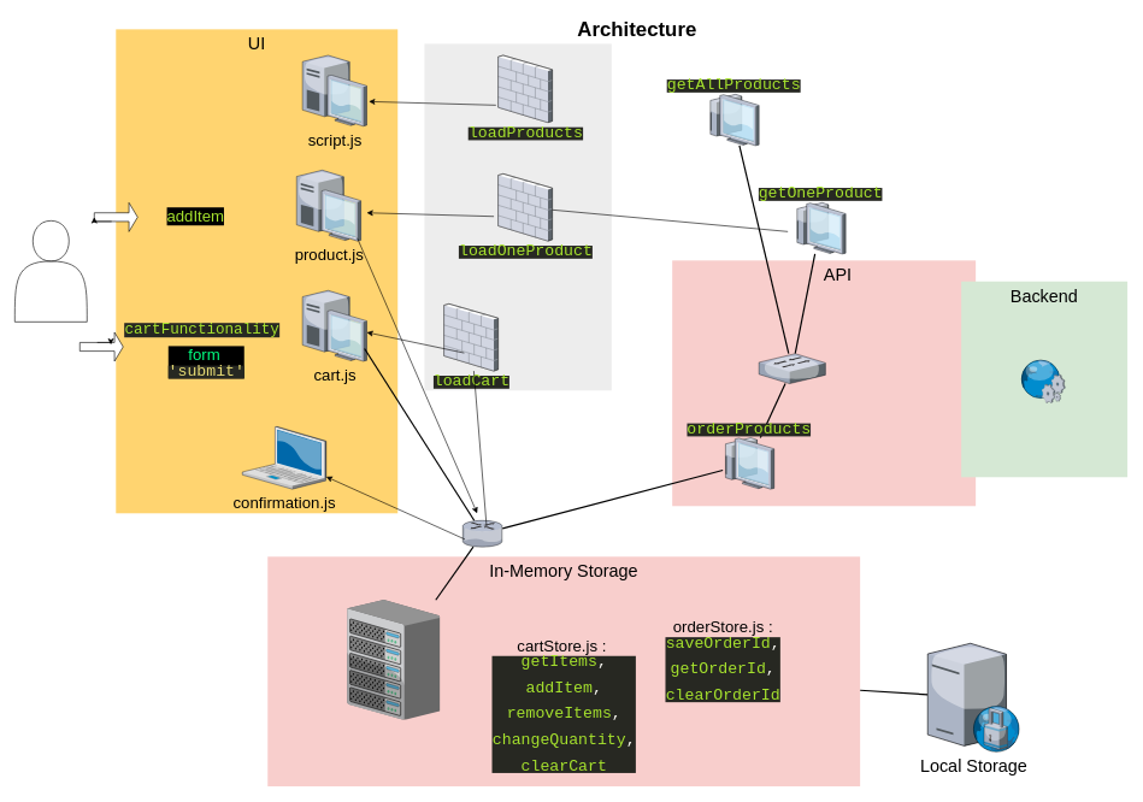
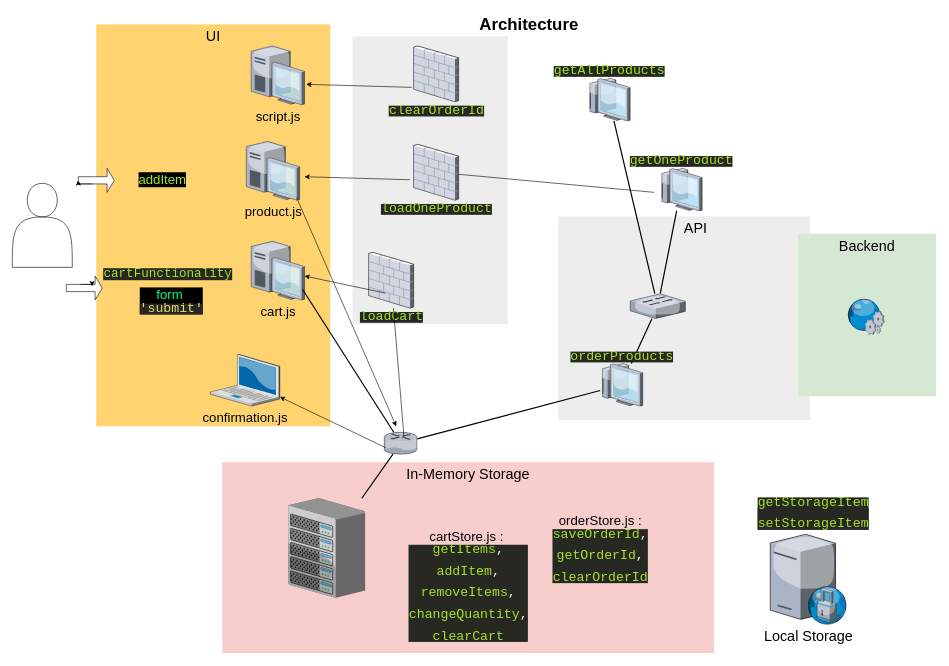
- <mxCell id="16" value="&lt;div style=&quot;color: rgb(248, 248, 242); background-color: rgb(39, 40, 34); font-family: Menlo, Monaco, &amp;quot;Courier New&amp;quot;, monospace; font-weight: normal; line-height: 18px; font-size: 22px;&quot;&gt;&lt;div&gt;&lt;font style=&quot;font-size: 22px;&quot;&gt;&lt;span style=&quot;color: #a6e22e;&quot;&gt;loadProducts&lt;/span&gt;&lt;/font&gt;&lt;/div&gt;&lt;/div&gt;" style="verticalLabelPosition=bottom;aspect=fixed;html=1;verticalAlign=top;strokeColor=none;shape=mxgraph.citrix.firewall;fillColor=#66B2FF;gradientColor=#0066CC;fontSize=14;" parent="1" vertex="1"><mxGeometry x="689" y="76" width="75" height="93" as="geometry" /></mxCell>
+ <mxCell id="16" value="&lt;div style=&quot;color: rgb(248, 248, 242); background-color: rgb(39, 40, 34); font-family: Menlo, Monaco, &amp;quot;Courier New&amp;quot;, monospace; font-weight: normal; line-height: 18px; font-size: 22px;&quot;&gt;&lt;div&gt;&lt;font style=&quot;font-size: 22px;&quot;&gt;&lt;span style=&quot;color: #a6e22e;&quot;&gt;clearOrderId&lt;/span&gt;&lt;/font&gt;&lt;/div&gt;&lt;/div&gt;" style="verticalLabelPosition=bottom;aspect=fixed;html=1;verticalAlign=top;strokeColor=none;shape=mxgraph.citrix.firewall;fillColor=#66B2FF;gradientColor=#0066CC;fontSize=14;" parent="1" vertex="1"><mxGeometry x="689" y="76" width="75" height="93" as="geometry" /></mxCell>
- <mxCell id="2" value="&lt;div style=&quot;font-size: 24px;&quot; align=&quot;center&quot;&gt;&lt;font style=&quot;font-size: 24px;&quot;&gt;&amp;nbsp;&amp;nbsp;&amp;nbsp;&amp;nbsp;&amp;nbsp; API&lt;/font&gt;&lt;/div&gt;" style="whiteSpace=wrap;html=1;fillColor=#f8cecc;fontSize=14;strokeColor=none;verticalAlign=top;align=center;" parent="1" vertex="1"><mxGeometry x="930" y="360" width="420" height="340" as="geometry" /></mxCell>
+ <mxCell id="2" value="&lt;div style=&quot;font-size: 24px;&quot; align=&quot;center&quot;&gt;&lt;font style=&quot;font-size: 24px;&quot;&gt;&amp;nbsp;&amp;nbsp;&amp;nbsp;&amp;nbsp;&amp;nbsp; API&lt;/font&gt;&lt;/div&gt;" style="whiteSpace=wrap;html=1;fillColor=#ededed;fontSize=14;strokeColor=none;verticalAlign=top;align=center;" parent="1" vertex="1"><mxGeometry x="930" y="360" width="420" height="340" as="geometry" /></mxCell>
- <mxCell id="7" value="&lt;div style=&quot;font-size: 22px;&quot;&gt;&lt;font style=&quot;font-size: 22px;&quot;&gt;confirmation.js&lt;/font&gt;&lt;/div&gt;&lt;div style=&quot;font-size: 22px;&quot;&gt;&lt;font style=&quot;font-size: 22px;&quot;&gt;&lt;br&gt;&lt;/font&gt;&lt;/div&gt;" style="verticalLabelPosition=bottom;aspect=fixed;html=1;verticalAlign=top;strokeColor=none;shape=mxgraph.citrix.laptop_2;fillColor=#66B2FF;gradientColor=#0066CC;fontSize=14;" parent="1" vertex="1"><mxGeometry x="335" y="590" width="116" height="86.5" as="geometry" /></mxCell>
+ <mxCell id="7" value="&lt;div style=&quot;font-size: 22px;&quot;&gt;&lt;font style=&quot;font-size: 22px;&quot;&gt;confirmation.js&lt;/font&gt;&lt;/div&gt;&lt;div style=&quot;font-size: 22px;&quot;&gt;&lt;font style=&quot;font-size: 22px;&quot;&gt;&lt;br&gt;&lt;/font&gt;&lt;/div&gt;" style="verticalLabelPosition=bottom;aspect=fixed;html=1;verticalAlign=top;strokeColor=none;shape=mxgraph.citrix.laptop_2;fillColor=#66B2FF;gradientColor=#0066CC;fontSize=14;" parent="1" vertex="1"><mxGeometry x="350" y="590" width="116" height="86.5" as="geometry" /></mxCell>
+ <mxCell id="42" value="&lt;div style=&quot;color: rgb(248, 248, 242); background-color: rgb(39, 40, 34); font-family: Menlo, Monaco, &amp;quot;Courier New&amp;quot;, monospace; font-weight: normal; line-height: 18px;&quot;&gt;&lt;div&gt;&lt;font style=&quot;font-size: 22px;&quot;&gt;&lt;span style=&quot;color: #a6e22e;&quot;&gt;getStorageItem&lt;br&gt;&lt;/span&gt;&lt;/font&gt;&lt;div style=&quot;color: rgb(248, 248, 242); background-color: rgb(39, 40, 34); font-family: Menlo, Monaco, &amp;quot;Courier New&amp;quot;, monospace; font-weight: normal; line-height: 18px;&quot;&gt;&lt;div&gt;&lt;font style=&quot;font-size: 22px;&quot;&gt;&lt;span style=&quot;color: #a6e22e;&quot;&gt;&lt;br&gt;setStorageItem&lt;/span&gt;&lt;/font&gt;&lt;/div&gt;&lt;/div&gt;&lt;font style=&quot;font-size: 22px;&quot;&gt;&lt;span style=&quot;color: #a6e22e;&quot;&gt;&lt;/span&gt;&lt;/font&gt;&lt;/div&gt;&lt;/div&gt;" style="text;html=1;align=center;verticalAlign=middle;resizable=0;points=[];autosize=1;strokeColor=none;fillColor=none;fontSize=22;fontColor=#00FF80;" vertex="1" parent="1"><mxGeometry x="1250" y="820" width="210" height="70" as="geometry" /></mxCell>
- <mxCell id="13" style="edgeStyle=none;rounded=0;html=1;startSize=10;endSize=10;jettySize=auto;orthogonalLoop=1;fontSize=14;endArrow=none;endFill=0;strokeWidth=2;" parent="1" source="5" target="20" edge="1"><mxGeometry relative="1" as="geometry"><mxPoint x="930" y="570" as="sourcePoint" /><Array as="points" /></mxGeometry></mxCell>
